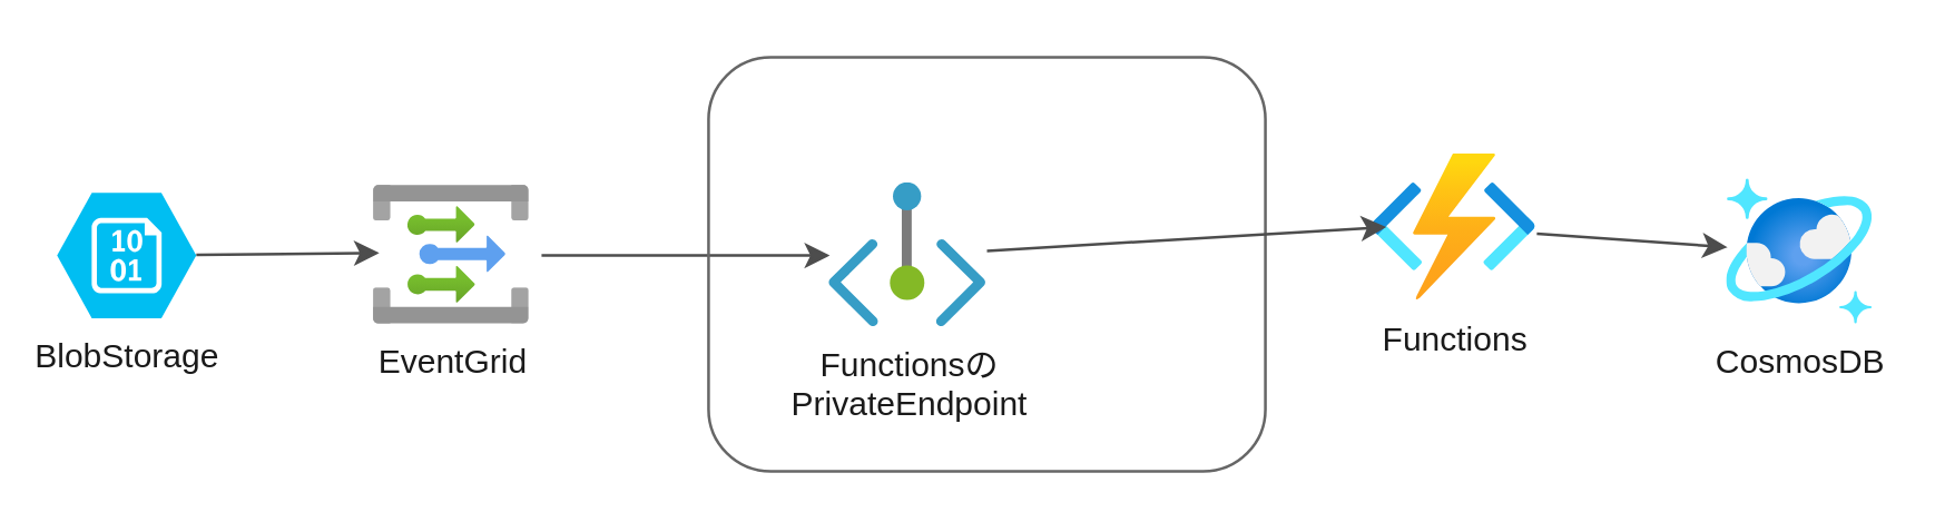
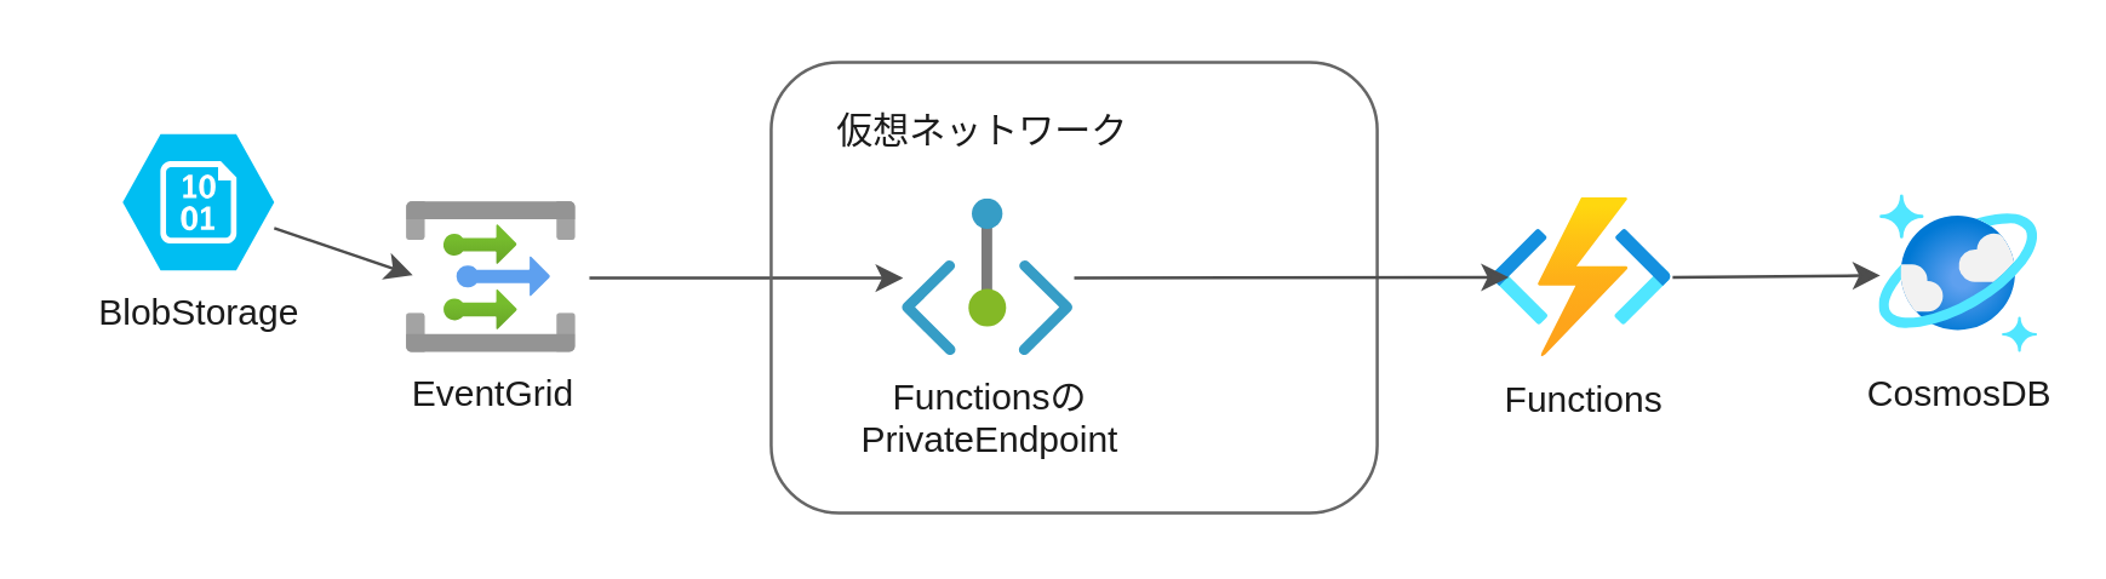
+ <mxCell id="9" value="&lt;span style=&quot;color: rgb(26, 26, 26); font-family: Helvetica; font-size: 12px; font-style: normal; font-variant-ligatures: normal; font-variant-caps: normal; font-weight: 400; letter-spacing: normal; orphans: 2; text-align: left; text-indent: 0px; text-transform: none; widows: 2; word-spacing: 0px; -webkit-text-stroke-width: 0px; text-decoration-thickness: initial; text-decoration-style: initial; text-decoration-color: initial; float: none; display: inline !important;&quot;&gt;仮想ネットワーク&lt;/span&gt;" style="text;whiteSpace=wrap;html=1;fontColor=#1A1A1A;fillColor=none;labelBackgroundColor=none;" parent="1" vertex="1"><mxGeometry x="274" y="28.75" width="110" height="22.5" as="geometry" /></mxCell>
- <mxCell id="8" value="Functions" style="aspect=fixed;html=1;points=[];align=center;image;fontSize=12;image=img/lib/azure2/compute/Function_Apps.svg;labelBackgroundColor=none;fontColor=#1A1A1A;" parent="1" vertex="1"><mxGeometry x="492" y="55" width="59.5" height="52.5" as="geometry" /></mxCell>
+ <mxCell id="8" value="Functions" style="aspect=fixed;html=1;points=[];align=center;image;fontSize=12;image=img/lib/azure2/compute/Function_Apps.svg;labelBackgroundColor=none;fontColor=#1A1A1A;" parent="1" vertex="1"><mxGeometry x="492" y="65" width="59.5" height="52.5" as="geometry" /></mxCell>
- <mxCell id="3" value="BlobStorage" style="verticalLabelPosition=bottom;html=1;verticalAlign=top;align=center;strokeColor=none;fillColor=#00BEF2;shape=mxgraph.azure.storage_blob;fontColor=#1A1A1A;" parent="1" vertex="1"><mxGeometry x="20" y="68.75" width="50" height="45" as="geometry" /></mxCell>
+ <mxCell id="3" value="BlobStorage" style="verticalLabelPosition=bottom;html=1;verticalAlign=top;align=center;strokeColor=none;fillColor=#00BEF2;shape=mxgraph.azure.storage_blob;fontColor=#1A1A1A;" parent="1" vertex="1"><mxGeometry x="40" y="43.75" width="50" height="45" as="geometry" /></mxCell>
